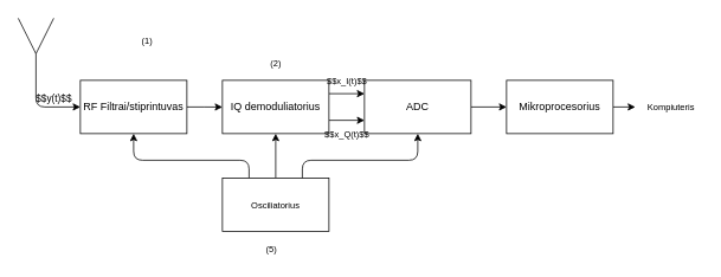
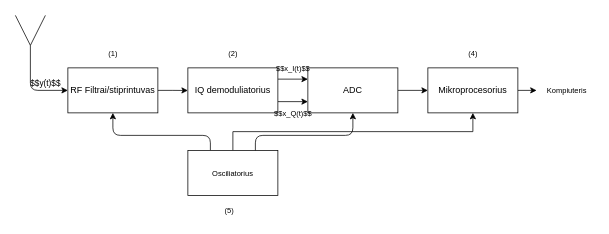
- <mxCell id="23" value="(1)" style="text;html=1;align=center;verticalAlign=middle;resizable=0;points=[];autosize=1;strokeColor=none;fontSize=10;" vertex="1" parent="1"><mxGeometry x="150" y="35" width="30" height="20" as="geometry" /></mxCell>
+ <mxCell id="23" value="(1)" style="text;html=1;align=center;verticalAlign=middle;resizable=0;points=[];autosize=1;strokeColor=none;fontSize=10;" vertex="1" parent="1"><mxGeometry x="135" y="60" width="30" height="20" as="geometry" /></mxCell>
+ <mxCell id="25" value="(4)" style="text;html=1;align=center;verticalAlign=middle;resizable=0;points=[];autosize=1;strokeColor=none;fontSize=10;" vertex="1" parent="1"><mxGeometry x="615" y="60" width="30" height="20" as="geometry" /></mxCell>
- <mxCell id="19" style="edgeStyle=orthogonalEdgeStyle;rounded=0;orthogonalLoop=1;jettySize=auto;html=1;exitX=0.5;exitY=0;exitDx=0;exitDy=0;entryX=0.5;entryY=1;entryDx=0;entryDy=0;fontSize=10;" edge="1" parent="1" source="21" target="10"><mxGeometry relative="1" as="geometry" /></mxCell>
+ <mxCell id="19" style="edgeStyle=orthogonalEdgeStyle;rounded=0;orthogonalLoop=1;jettySize=auto;html=1;exitX=0.5;exitY=0;exitDx=0;exitDy=0;fontSize=10;" edge="1" parent="1" source="21" target="17"><mxGeometry relative="1" as="geometry" /></mxCell>
